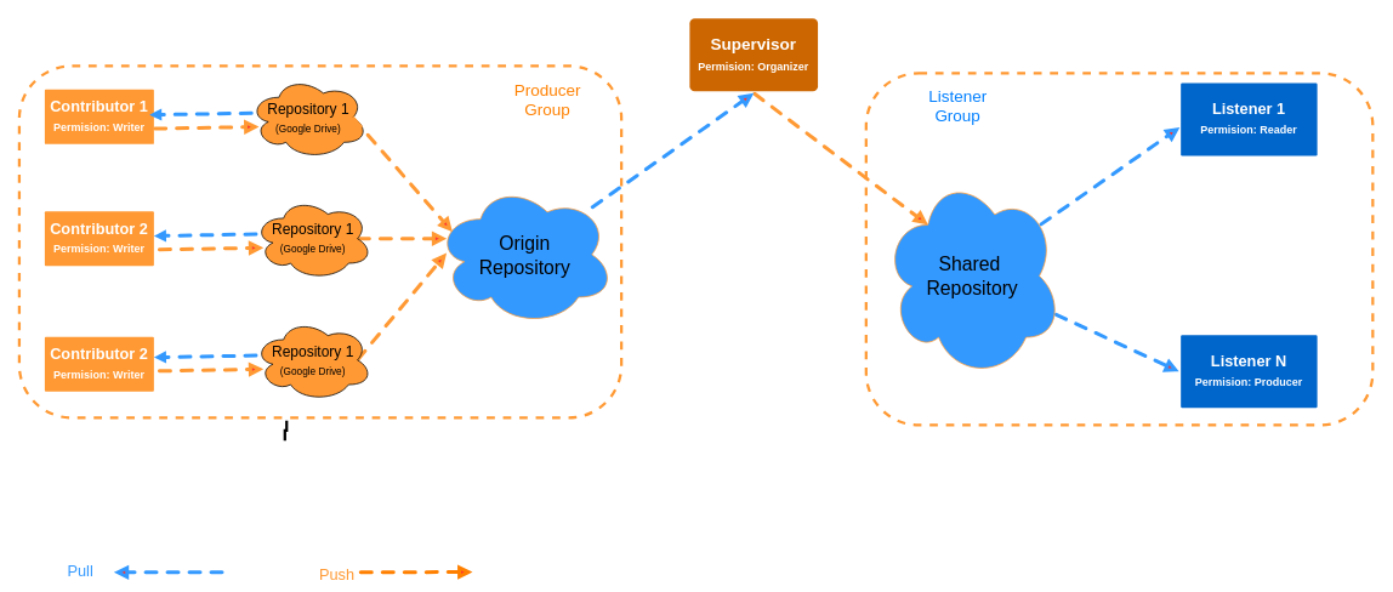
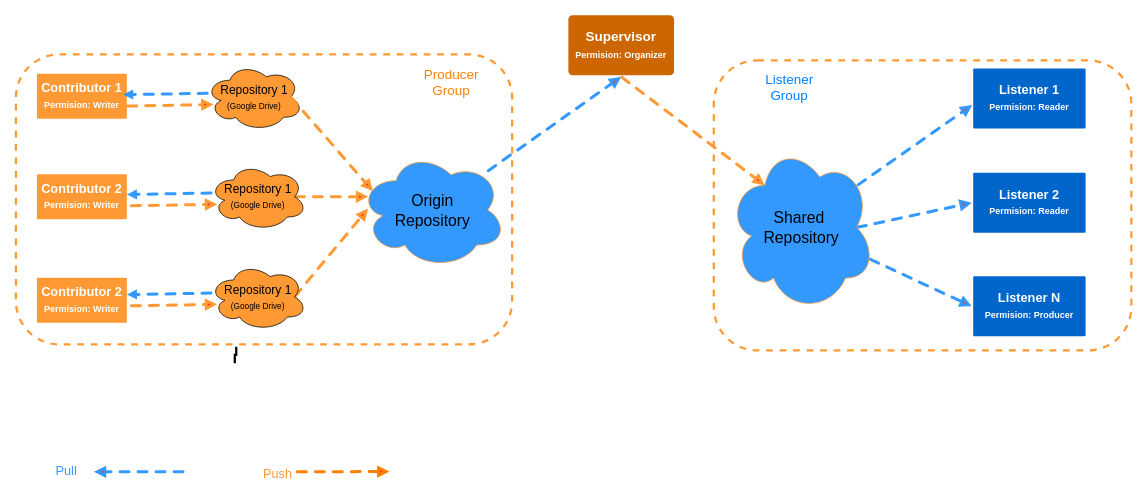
+ <mxCell id="19" value="Listener 2&lt;div&gt;&lt;span style=&quot;font-size: 12px;&quot;&gt;Permision: Reader&lt;/span&gt;&lt;br&gt;&lt;/div&gt;" style="rounded=1;whiteSpace=wrap;html=1;shadow=0;labelBackgroundColor=none;strokeColor=none;strokeWidth=3;fillColor=#0066CC;fontFamily=Helvetica;fontSize=17;fontColor=#FFFFFF;align=center;spacing=5;fontStyle=1;arcSize=2;perimeterSpacing=2;" parent="1" vertex="1"><mxGeometry x="1297" y="230" width="150" height="80" as="geometry" /></mxCell>
+ <mxCell id="20" value="" style="endArrow=block;html=1;rounded=0;exitX=0.875;exitY=0.5;exitDx=0;exitDy=0;dashed=1;strokeWidth=4;flowAnimation=1;startFillColor=#3333FF;endFillColor=#FF3333;endFill=1;shadow=0;fixDash=0;fillColor=#d80073;strokeColor=#3399FF;anchorPointDirection=0;exitPerimeter=0;linecap=round;entryX=0;entryY=0.5;entryDx=0;entryDy=0;" parent="1" source="32" edge="1" target="19"><mxGeometry width="50" height="50" relative="1" as="geometry"><mxPoint x="1579.64" y="247.5" as="sourcePoint" /><mxPoint x="1589" y="257.8" as="targetPoint" /><Array as="points" /></mxGeometry></mxCell>
